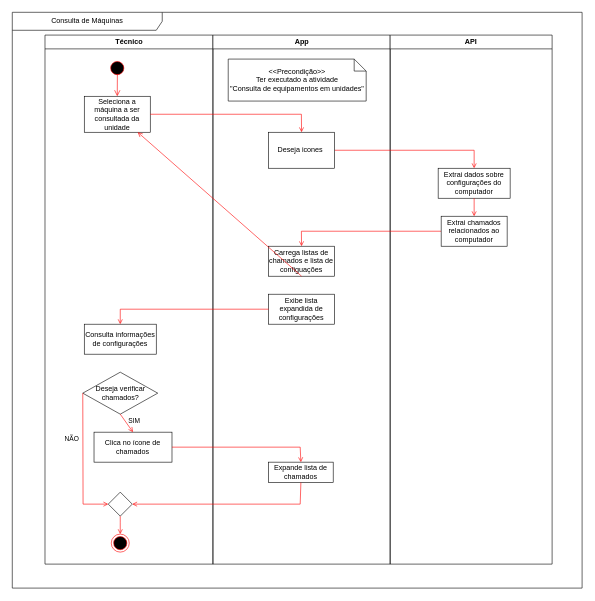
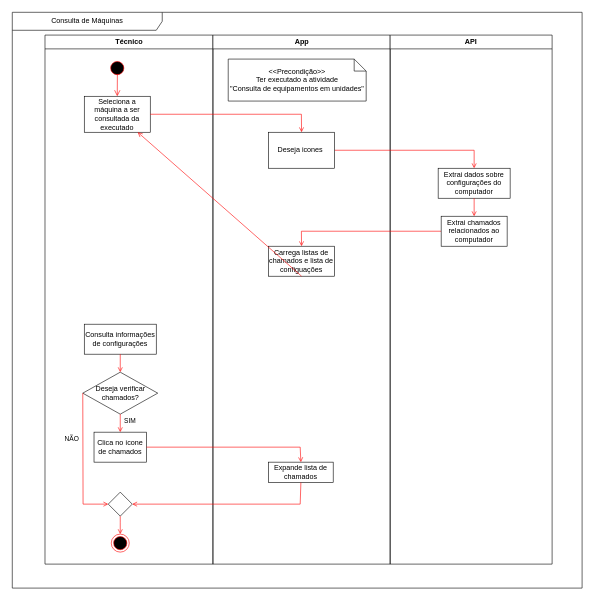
- <mxCell id="14" value="Seleciona a máquina a ser consultada da unidade" style="whiteSpace=wrap;" parent="1" vertex="1"><mxGeometry x="140" y="160" width="110" height="60" as="geometry" /></mxCell>
+ <mxCell id="14" value="Seleciona a máquina a ser consultada da executado" style="whiteSpace=wrap;" parent="1" vertex="1"><mxGeometry x="140" y="160" width="110" height="60" as="geometry" /></mxCell>
- <mxCell id="26" value="" style="endArrow=open;strokeColor=#FF0000;endFill=1;rounded=0;exitX=0;exitY=0.5;exitDx=0;exitDy=0;entryX=0.5;entryY=0;entryDx=0;entryDy=0;" parent="1" source="19" target="21" edge="1"><mxGeometry relative="1" as="geometry"><mxPoint x="423" y="515" as="sourcePoint" /><mxPoint x="190" y="540" as="targetPoint" /><Array as="points"><mxPoint x="200" y="515" /></Array></mxGeometry></mxCell>
- <mxCell id="19" value="Exibe lista expandida de configurações" style="whiteSpace=wrap;" parent="1" vertex="1"><mxGeometry x="447.25" y="490" width="110" height="50" as="geometry" /></mxCell>
+ <mxCell id="25" value="" style="endArrow=open;strokeColor=#FF0000;endFill=1;rounded=0;entryX=0.5;entryY=0;entryDx=0;entryDy=0;exitX=0.5;exitY=1;exitDx=0;exitDy=0;" parent="1" source="21" target="22" edge="1"><mxGeometry relative="1" as="geometry"><mxPoint x="205" y="700" as="sourcePoint" /><mxPoint x="225" y="830" as="targetPoint" /><Array as="points" /></mxGeometry></mxCell>
- <mxCell id="29" value="Clica no ícone de chamados" style="whiteSpace=wrap;" parent="1" vertex="1"><mxGeometry x="156.25" y="720" width="130" height="50" as="geometry" /></mxCell>
+ <mxCell id="29" value="Clica no ícone de chamados" style="whiteSpace=wrap;" parent="1" vertex="1"><mxGeometry x="156.25" y="720" width="87.5" height="50" as="geometry" /></mxCell>
